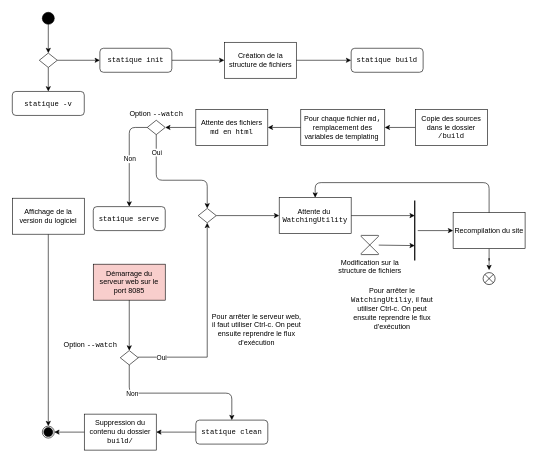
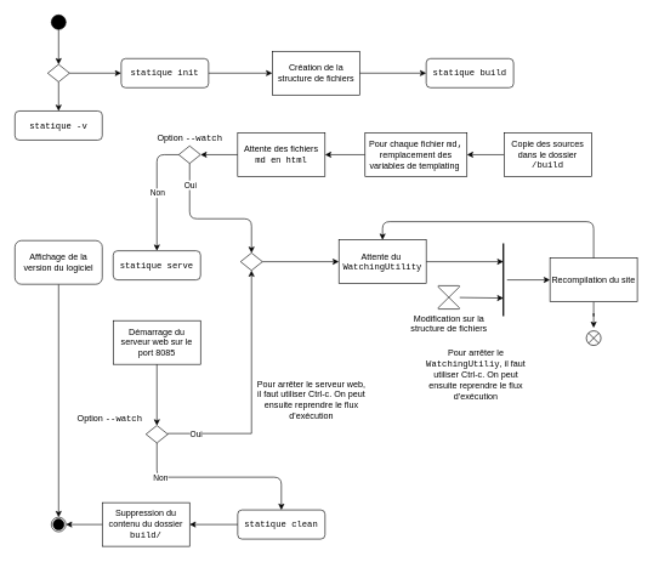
- <mxCell id="31" value="Affichage de la version du logiciel" style="rounded=0;whiteSpace=wrap;html=1;fillColor=#FFFFFF;" parent="1" vertex="1"><mxGeometry x="20" y="330" width="120" height="60" as="geometry" /></mxCell>
+ <mxCell id="31" value="Affichage de la version du logiciel" style="whiteSpace=wrap;html=1;fillColor=#FFFFFF;rounded=1;" parent="1" vertex="1"><mxGeometry x="20" y="330" width="120" height="60" as="geometry" /></mxCell>
- <mxCell id="27" value="Démarrage du serveur web sur le port 8085" style="rounded=0;whiteSpace=wrap;html=1;fillColor=#f8cecc;" parent="1" vertex="1"><mxGeometry x="155" y="440" width="120" height="60" as="geometry" /></mxCell>
+ <mxCell id="27" value="Démarrage du serveur web sur le port 8085" style="rounded=0;whiteSpace=wrap;html=1;fillColor=#FFFFFF;" parent="1" vertex="1"><mxGeometry x="155" y="440" width="120" height="60" as="geometry" /></mxCell>
